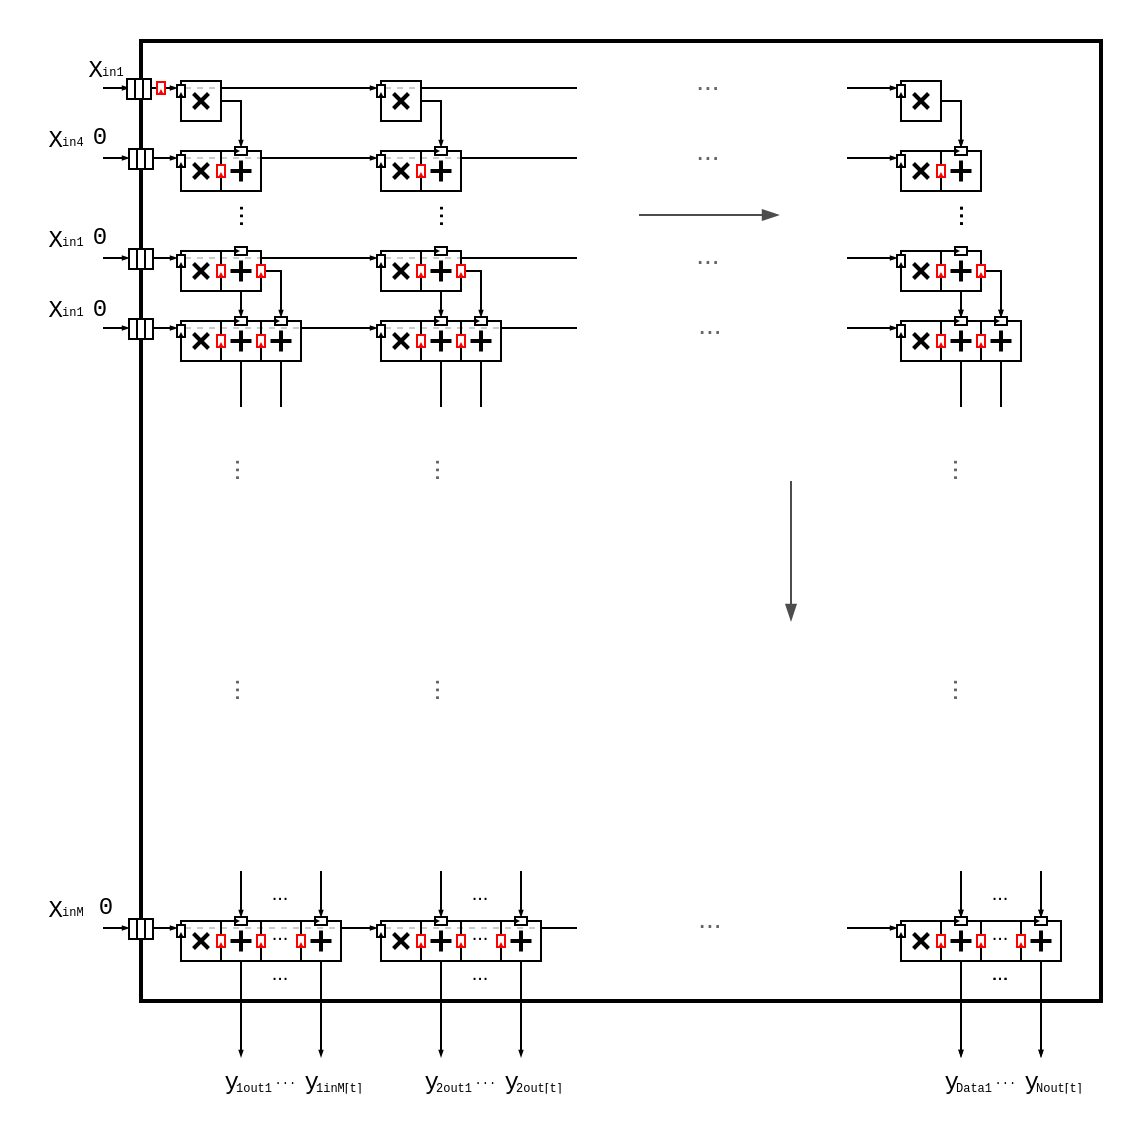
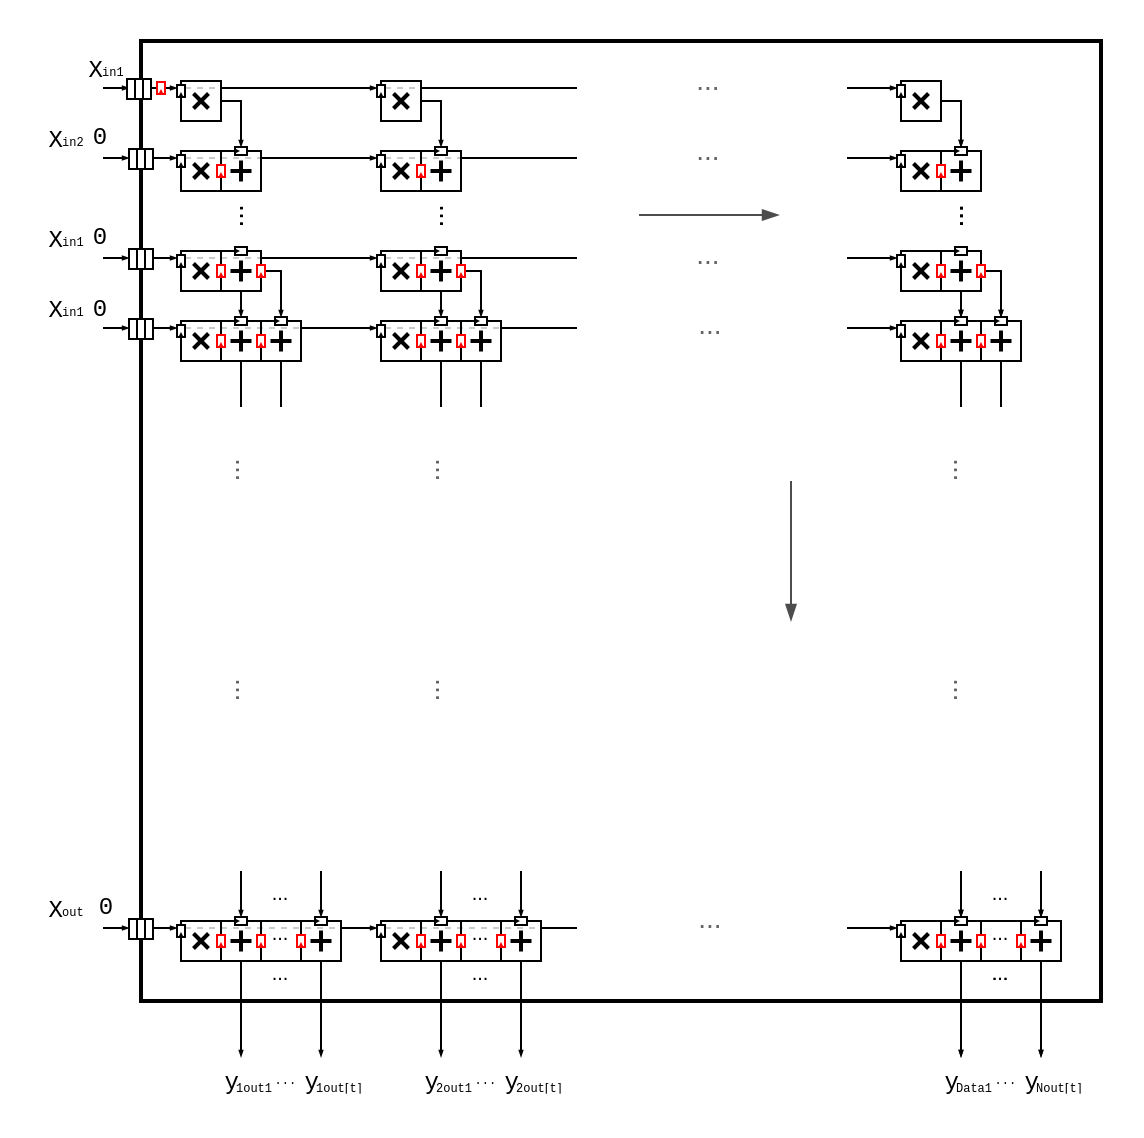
- <mxCell id="454" value="in4" style="text;html=1;strokeColor=none;fillColor=none;align=left;verticalAlign=middle;whiteSpace=wrap;rounded=0;fontFamily=Courier New;fontSize=6;fontColor=#000000;" vertex="1" parent="452"><mxGeometry x="9.273" y="3.636" width="9.091" height="6.364" as="geometry" /></mxCell>
+ <mxCell id="454" value="in2" style="text;html=1;strokeColor=none;fillColor=none;align=left;verticalAlign=middle;whiteSpace=wrap;rounded=0;fontFamily=Courier New;fontSize=6;fontColor=#000000;" vertex="1" parent="452"><mxGeometry x="9.273" y="3.636" width="9.091" height="6.364" as="geometry" /></mxCell>
- <mxCell id="487" value="inM" style="text;html=1;strokeColor=none;fillColor=none;align=left;verticalAlign=middle;whiteSpace=wrap;rounded=0;fontFamily=Courier New;fontSize=6;fontColor=#000000;" vertex="1" parent="485"><mxGeometry x="9.273" y="3.636" width="9.091" height="6.364" as="geometry" /></mxCell>
+ <mxCell id="487" value="out" style="text;html=1;strokeColor=none;fillColor=none;align=left;verticalAlign=middle;whiteSpace=wrap;rounded=0;fontFamily=Courier New;fontSize=6;fontColor=#000000;" vertex="1" parent="485"><mxGeometry x="9.273" y="3.636" width="9.091" height="6.364" as="geometry" /></mxCell>
- <mxCell id="462" value="1inM&lt;span style=&quot;font-family: &amp;#34;courier new&amp;#34; ; text-align: center&quot;&gt;⌈t⌉&lt;/span&gt;" style="text;html=1;strokeColor=none;fillColor=none;align=left;verticalAlign=middle;whiteSpace=wrap;rounded=0;fontFamily=Courier New;fontSize=6;fontColor=#000000;" vertex="1" parent="460"><mxGeometry x="8.273" y="5.636" width="9.091" height="6.364" as="geometry" /></mxCell>
+ <mxCell id="462" value="1out&lt;span style=&quot;font-family: &amp;#34;courier new&amp;#34; ; text-align: center&quot;&gt;⌈t⌉&lt;/span&gt;" style="text;html=1;strokeColor=none;fillColor=none;align=left;verticalAlign=middle;whiteSpace=wrap;rounded=0;fontFamily=Courier New;fontSize=6;fontColor=#000000;" vertex="1" parent="460"><mxGeometry x="8.273" y="5.636" width="9.091" height="6.364" as="geometry" /></mxCell>
